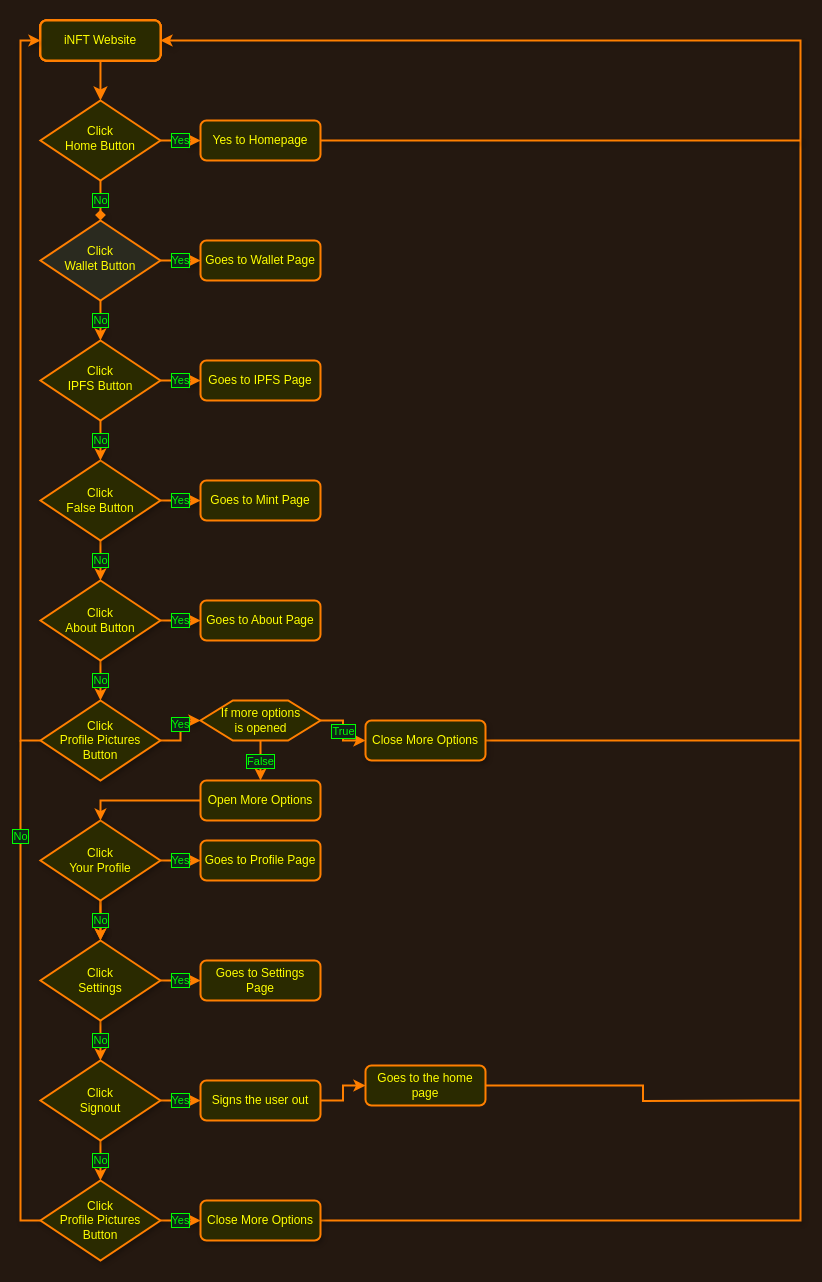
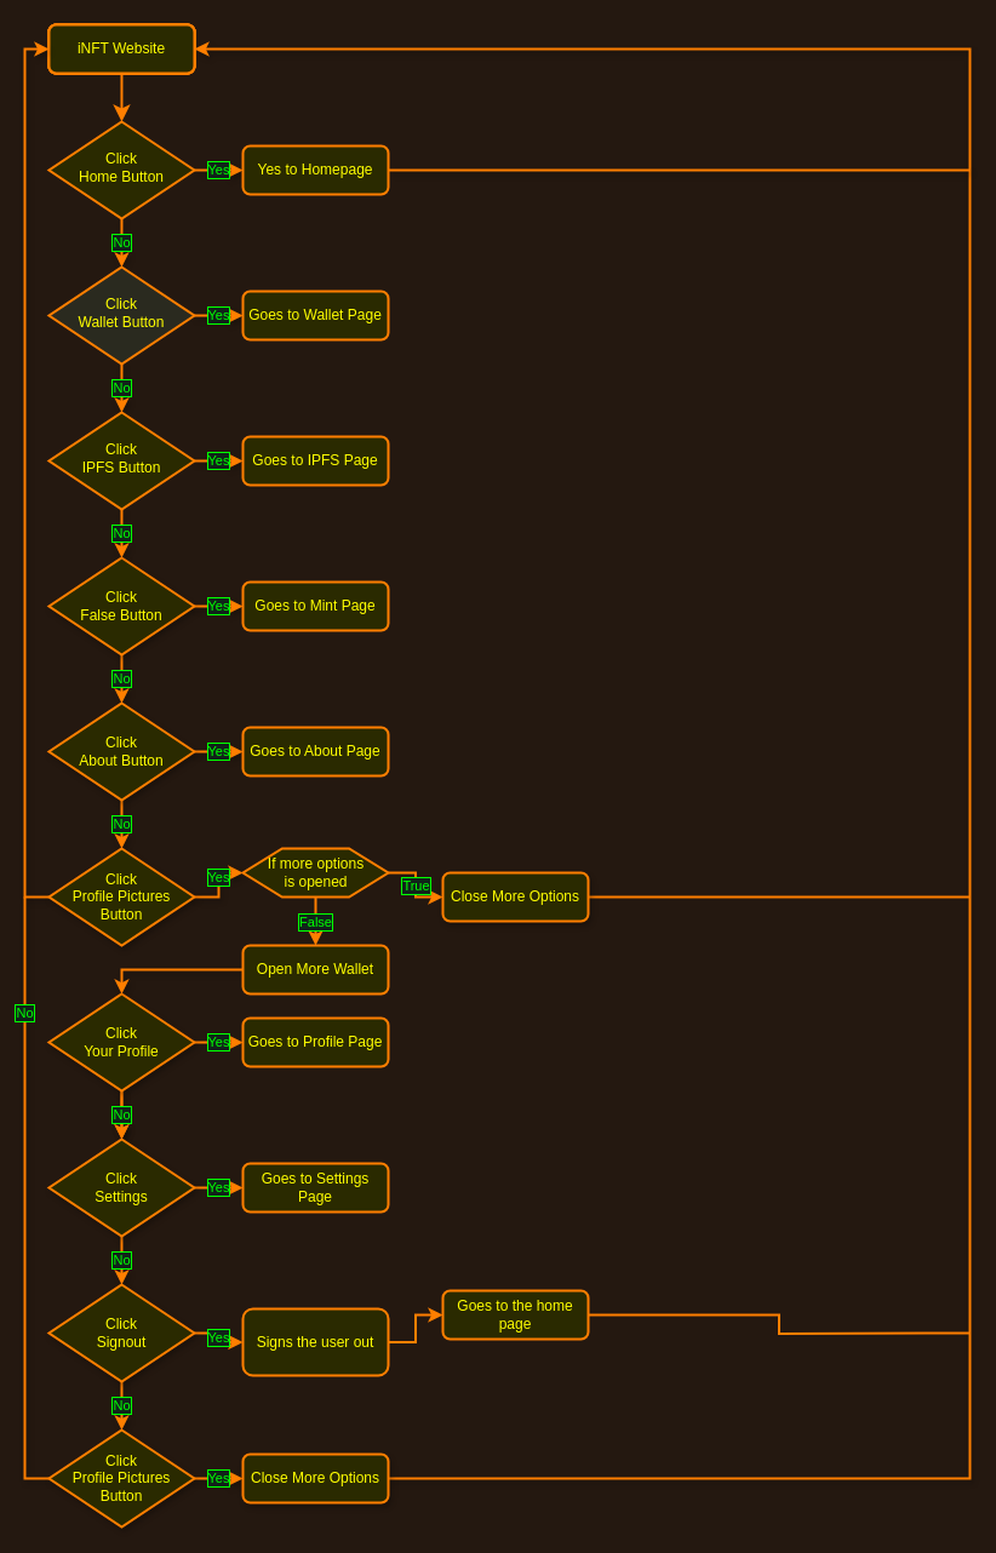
- <mxCell id="10" value="No" style="edgeStyle=orthogonalEdgeStyle;rounded=0;orthogonalLoop=1;jettySize=auto;html=1;exitX=0.5;exitY=1;exitDx=0;exitDy=0;shadow=1;labelBackgroundColor=#102419;fontColor=#00FF00;strokeColor=#FF7F00;strokeWidth=2;labelBorderColor=#00FF00;endArrow=diamond;" parent="1" source="12" target="16" edge="1"><mxGeometry relative="1" as="geometry" /></mxCell>
+ <mxCell id="10" value="No" style="edgeStyle=orthogonalEdgeStyle;rounded=0;orthogonalLoop=1;jettySize=auto;html=1;exitX=0.5;exitY=1;exitDx=0;exitDy=0;shadow=1;labelBackgroundColor=#102419;fontColor=#00FF00;strokeColor=#FF7F00;strokeWidth=2;labelBorderColor=#00FF00;" parent="1" source="12" target="16" edge="1"><mxGeometry relative="1" as="geometry" /></mxCell>
- <mxCell id="40" value="Open More Options" style="rounded=1;whiteSpace=wrap;html=1;fontSize=12;glass=0;strokeWidth=2;shadow=0;fillColor=#2A2A00;strokeColor=#FF7F00;labelBackgroundColor=none;fontColor=#ffff00;" parent="1" vertex="1"><mxGeometry x="200" y="780" width="120" height="40" as="geometry" /></mxCell>
+ <mxCell id="40" value="Open More Wallet" style="rounded=1;whiteSpace=wrap;html=1;fontSize=12;glass=0;strokeWidth=2;shadow=0;fillColor=#2A2A00;strokeColor=#FF7F00;labelBackgroundColor=none;fontColor=#ffff00;" parent="1" vertex="1"><mxGeometry x="200" y="780" width="120" height="40" as="geometry" /></mxCell>
- <mxCell id="60" value="Signs the user out" style="rounded=1;whiteSpace=wrap;html=1;fontSize=12;glass=0;strokeWidth=2;shadow=0;fillColor=#2A2A00;strokeColor=#FF7F00;labelBackgroundColor=none;fontColor=#ffff00;" vertex="1" parent="1"><mxGeometry x="200" y="1080" width="120" height="40" as="geometry" /></mxCell>
+ <mxCell id="60" value="Signs the user out" style="rounded=1;whiteSpace=wrap;html=1;fontSize=12;glass=0;strokeWidth=2;shadow=0;fillColor=#2A2A00;strokeColor=#FF7F00;labelBackgroundColor=none;fontColor=#ffff00;" vertex="1" parent="1"><mxGeometry x="200" y="1080" width="120" height="55" as="geometry" /></mxCell>
